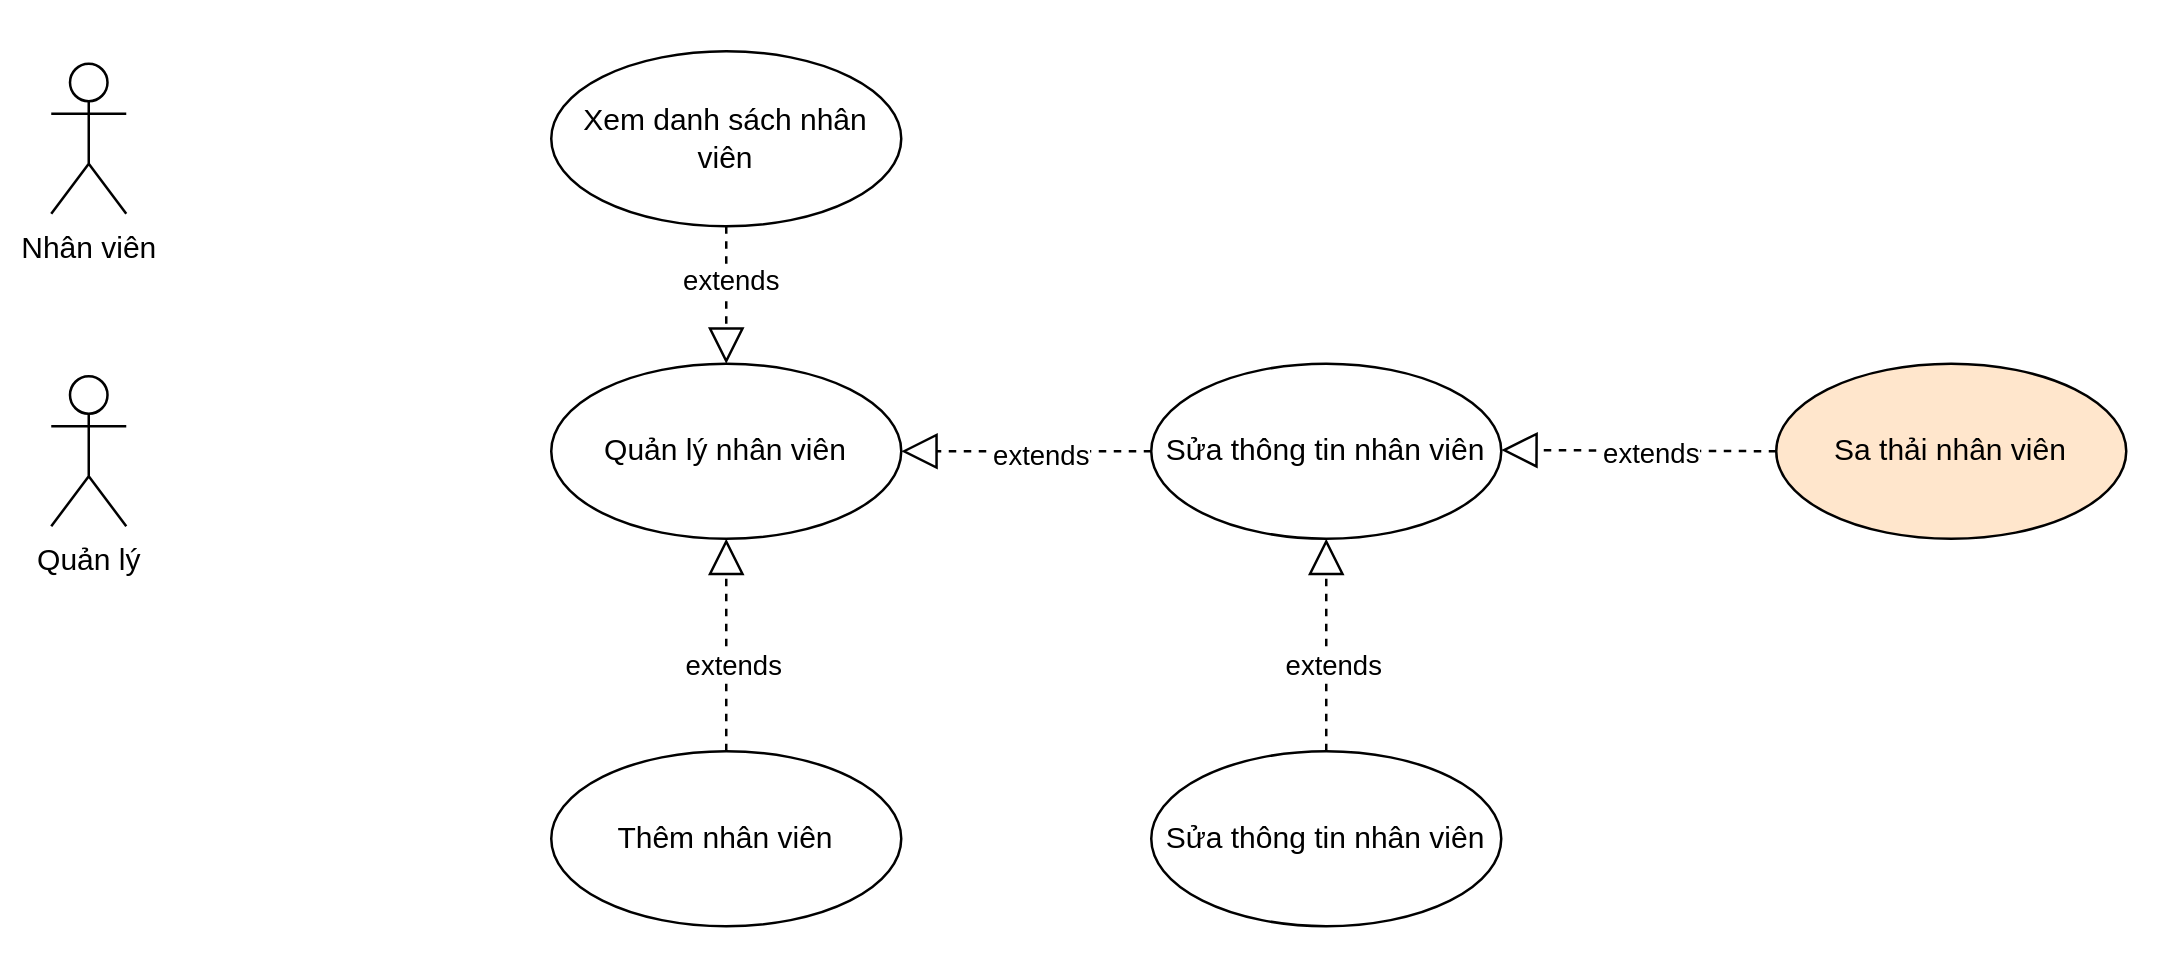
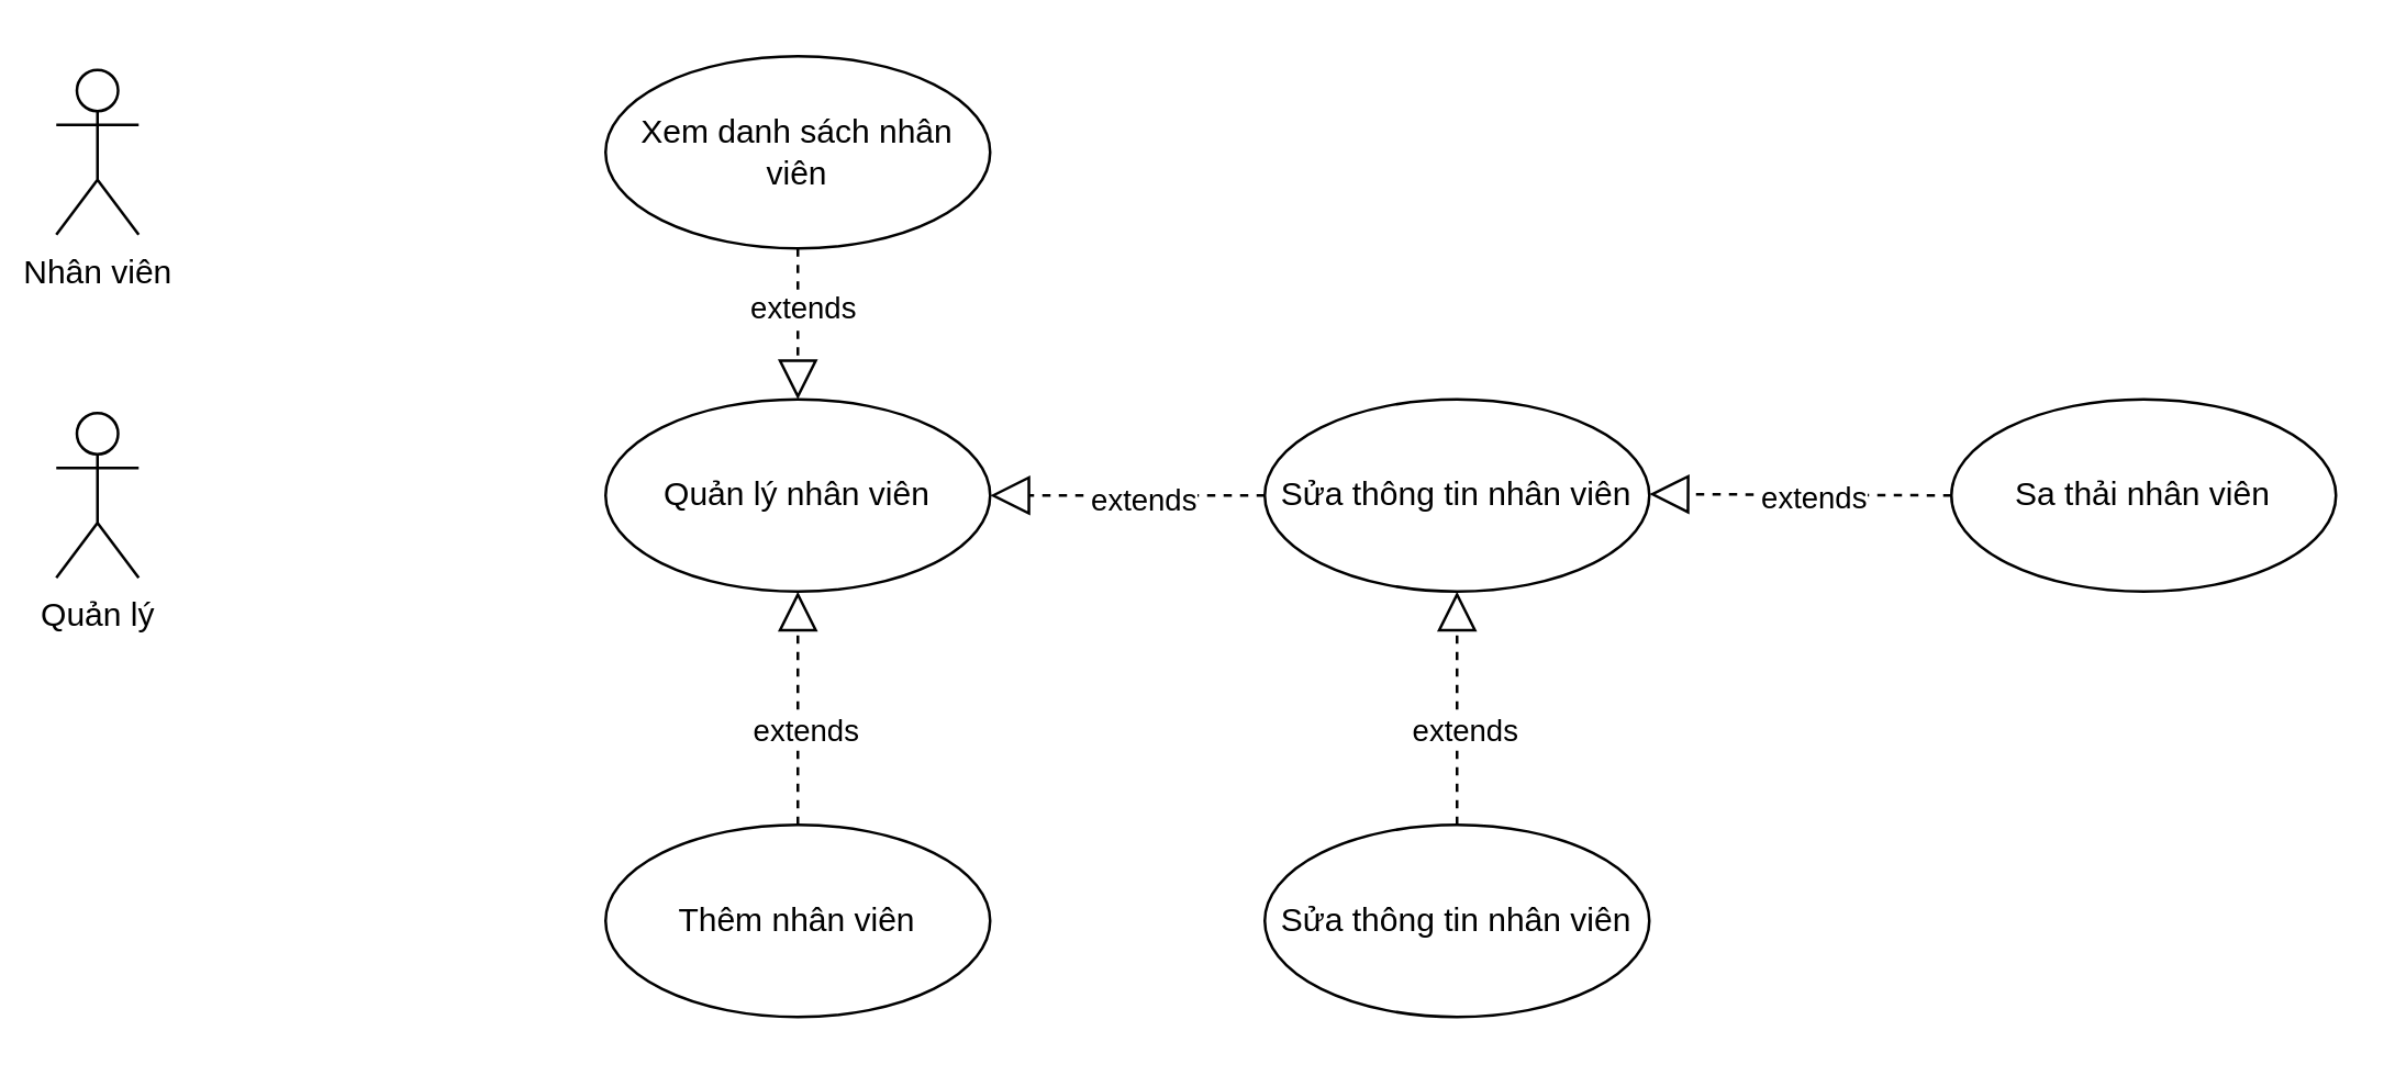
- <mxCell id="14" value="Sa thải nhân viên" style="ellipse;whiteSpace=wrap;html=1;fillColor=#ffe6cc;" vertex="1" parent="1"><mxGeometry x="710" y="145" width="140" height="70" as="geometry" /></mxCell>
+ <mxCell id="14" value="Sa thải nhân viên" style="ellipse;whiteSpace=wrap;html=1;" vertex="1" parent="1"><mxGeometry x="710" y="145" width="140" height="70" as="geometry" /></mxCell>
